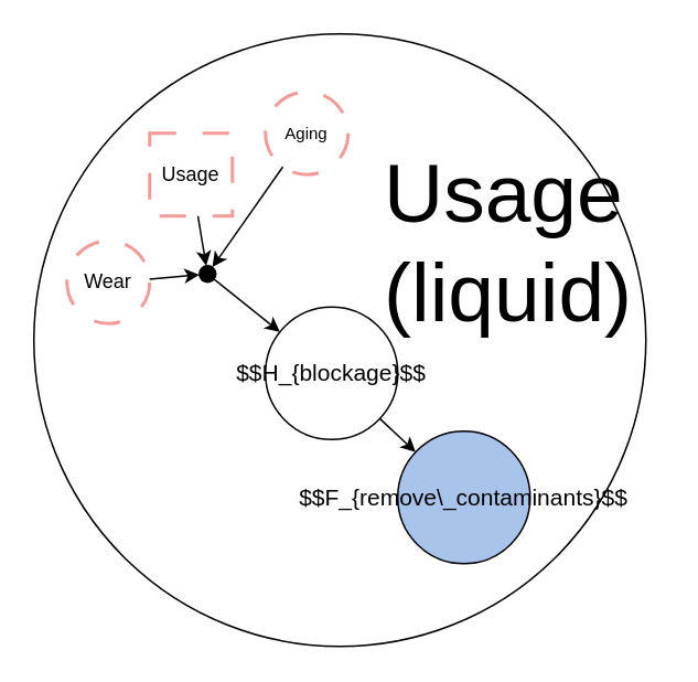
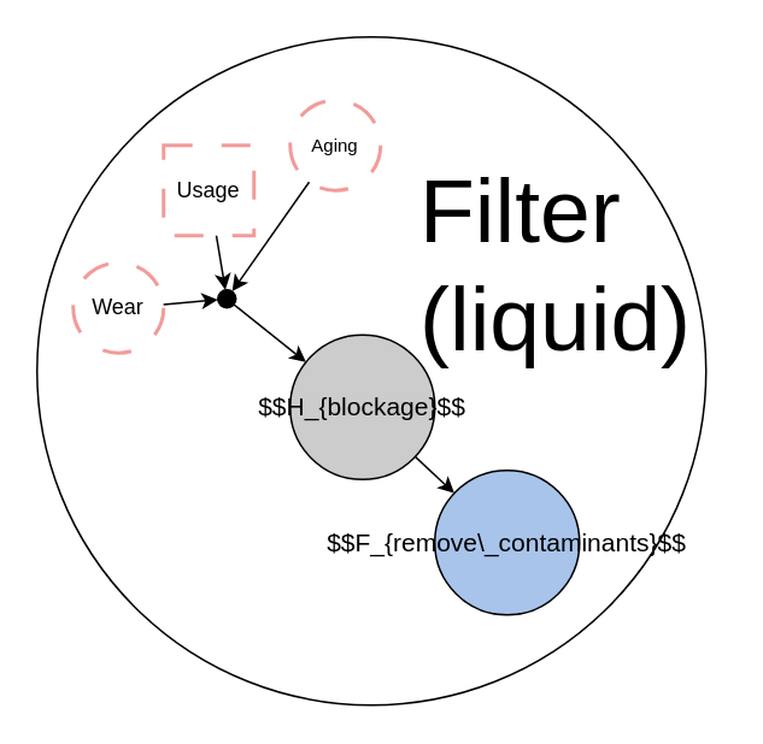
- <mxCell id="3" value="&lt;div&gt;Usage (liquid)&lt;/div&gt;&lt;div&gt;&lt;br&gt;&lt;/div&gt;" style="text;whiteSpace=wrap;html=1;fillColor=none;fontSize=50;" vertex="1" parent="1"><mxGeometry x="230" y="80" width="170" height="40" as="geometry" /></mxCell>
+ <mxCell id="3" value="&lt;div&gt;Filter (liquid)&lt;/div&gt;&lt;div&gt;&lt;br&gt;&lt;/div&gt;" style="text;whiteSpace=wrap;html=1;fillColor=none;fontSize=50;" vertex="1" parent="1"><mxGeometry x="230" y="80" width="170" height="40" as="geometry" /></mxCell>
- <mxCell id="9" value="&lt;font style=&quot;font-size: 14px;&quot;&gt;$$H_{blockage}$$&lt;/font&gt;" style="ellipse;whiteSpace=wrap;html=1;aspect=fixed;fillColor=#ffffff;" vertex="1" parent="1"><mxGeometry x="160" y="185" width="80" height="80" as="geometry" /></mxCell>
+ <mxCell id="9" value="&lt;font style=&quot;font-size: 14px;&quot;&gt;$$H_{blockage}$$&lt;/font&gt;" style="ellipse;whiteSpace=wrap;html=1;aspect=fixed;fillColor=#CCCCCC;" vertex="1" parent="1"><mxGeometry x="160" y="185" width="80" height="80" as="geometry" /></mxCell>
